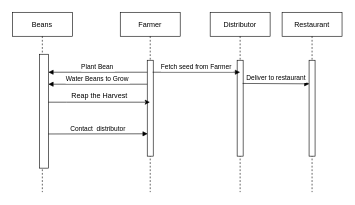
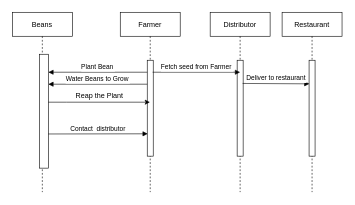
- <mxCell id="13" value="Reap the Harvest" style="text;html=1;align=center;verticalAlign=middle;resizable=0;points=[];autosize=1;strokeColor=none;" vertex="1" parent="1"><mxGeometry x="110" y="150" width="110" height="20" as="geometry" /></mxCell>
+ <mxCell id="13" value="Reap the Plant" style="text;html=1;align=center;verticalAlign=middle;resizable=0;points=[];autosize=1;strokeColor=none;" vertex="1" parent="1"><mxGeometry x="110" y="150" width="110" height="20" as="geometry" /></mxCell>
